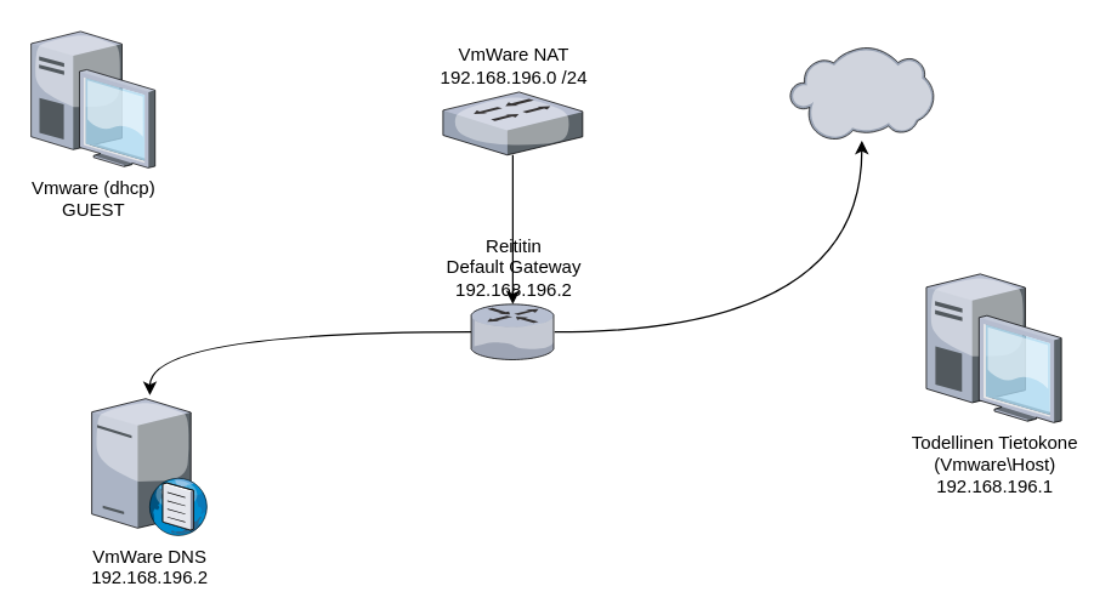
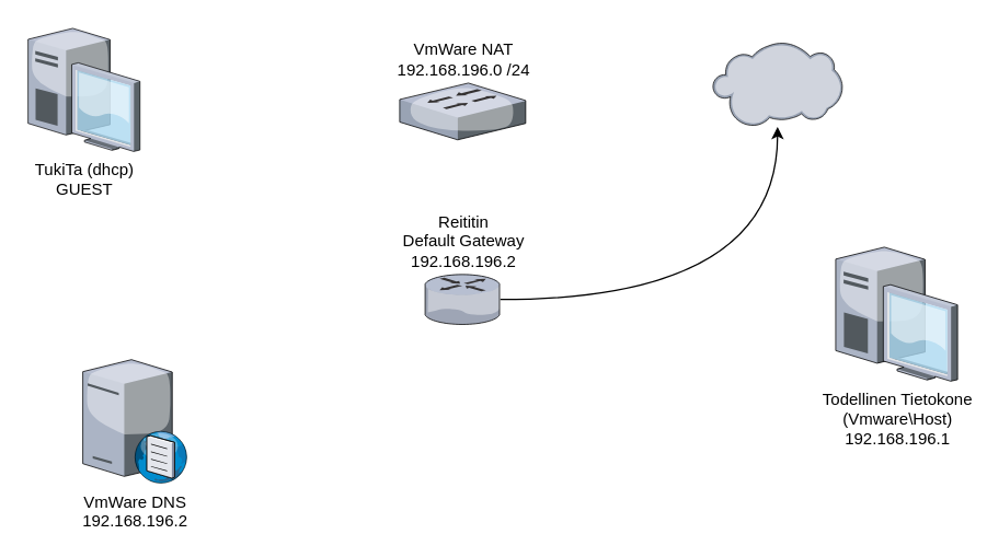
- <mxCell id="3" value="Vmware (dhcp)&lt;br&gt;GUEST&lt;br&gt;" style="verticalLabelPosition=bottom;aspect=fixed;html=1;verticalAlign=top;strokeColor=none;align=center;outlineConnect=0;shape=mxgraph.citrix.desktop;" vertex="1" parent="1"><mxGeometry x="20" y="20" width="81.73" height="90" as="geometry" /></mxCell>
+ <mxCell id="3" value="TukiTa (dhcp)&lt;br&gt;GUEST&lt;br&gt;" style="verticalLabelPosition=bottom;aspect=fixed;html=1;verticalAlign=top;strokeColor=none;align=center;outlineConnect=0;shape=mxgraph.citrix.desktop;" vertex="1" parent="1"><mxGeometry x="20" y="20" width="81.73" height="90" as="geometry" /></mxCell>
- <mxCell id="5" style="edgeStyle=orthogonalEdgeStyle;curved=1;orthogonalLoop=1;jettySize=auto;html=1;" edge="1" parent="1" source="6" target="10"><mxGeometry relative="1" as="geometry" /></mxCell>
- <mxCell id="9" style="edgeStyle=orthogonalEdgeStyle;curved=1;orthogonalLoop=1;jettySize=auto;html=1;" edge="1" parent="1" source="10" target="7"><mxGeometry relative="1" as="geometry" /></mxCell>
